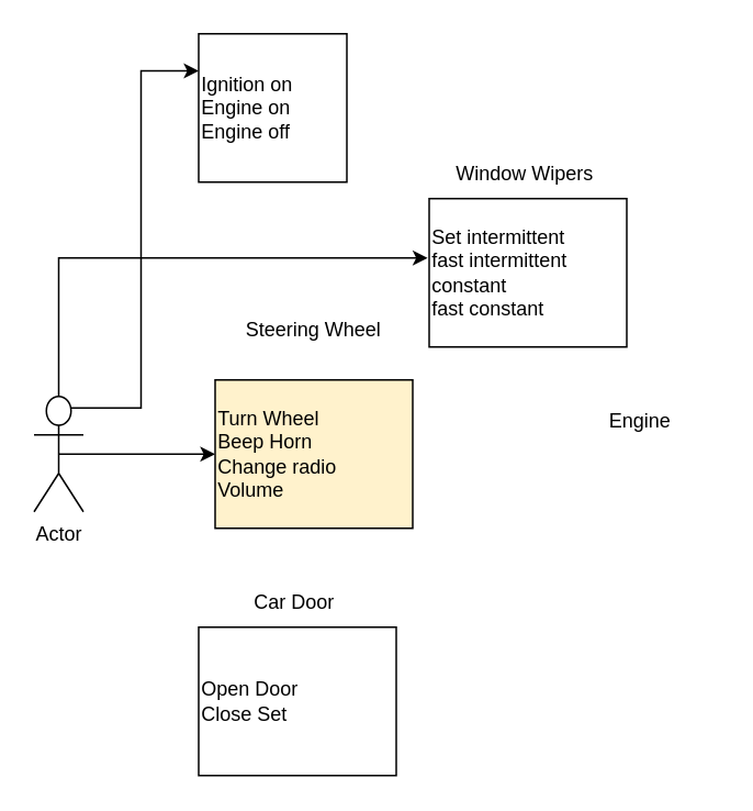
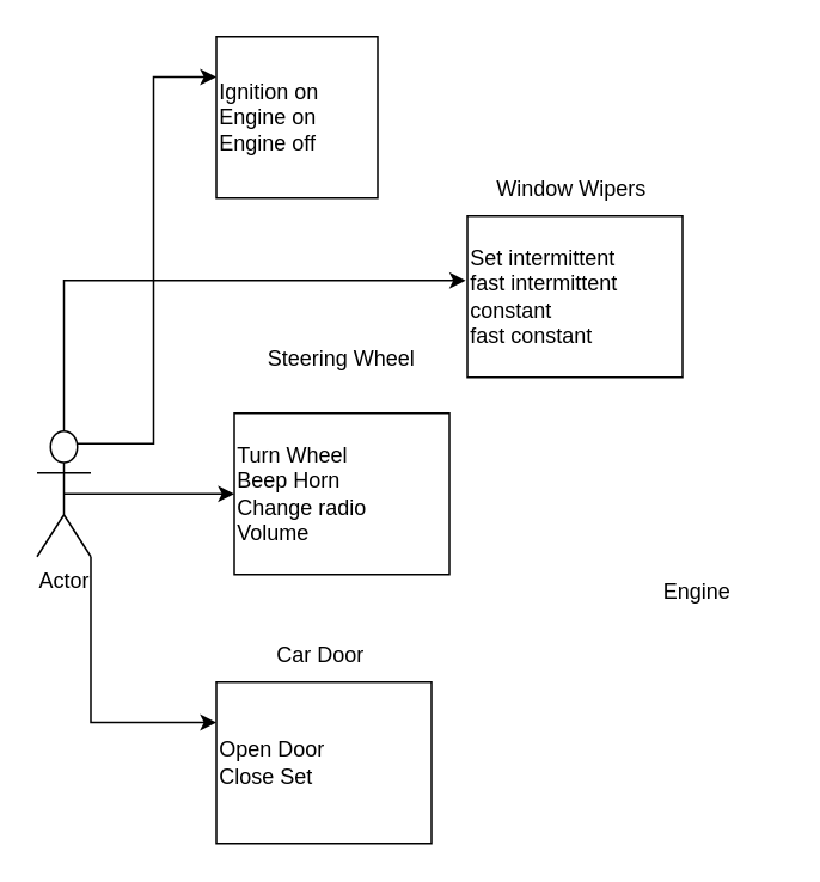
- <mxCell id="14" value="Engine&amp;nbsp;" style="text;html=1;strokeColor=none;fillColor=none;align=center;verticalAlign=middle;whiteSpace=wrap;rounded=0;" vertex="1" parent="1"><mxGeometry x="345" y="240" width="90" height="30" as="geometry" /></mxCell>
+ <mxCell id="14" value="Engine&amp;nbsp;" style="text;html=1;strokeColor=none;fillColor=none;align=center;verticalAlign=middle;whiteSpace=wrap;rounded=0;" vertex="1" parent="1"><mxGeometry x="345" y="315" width="90" height="30" as="geometry" /></mxCell>
- <mxCell id="7" value="Turn Wheel&amp;nbsp;&lt;br&gt;Beep Horn&amp;nbsp;&lt;br&gt;Change radio Volume&amp;nbsp;" style="rounded=0;whiteSpace=wrap;html=1;align=left;fillColor=#fff2cc;" vertex="1" parent="1"><mxGeometry x="130" y="230" width="120" height="90" as="geometry" /></mxCell>
+ <mxCell id="7" value="Turn Wheel&amp;nbsp;&lt;br&gt;Beep Horn&amp;nbsp;&lt;br&gt;Change radio Volume&amp;nbsp;" style="rounded=0;whiteSpace=wrap;html=1;align=left;" vertex="1" parent="1"><mxGeometry x="130" y="230" width="120" height="90" as="geometry" /></mxCell>
+ <mxCell id="3" style="edgeStyle=orthogonalEdgeStyle;rounded=0;orthogonalLoop=1;jettySize=auto;html=1;exitX=1;exitY=1;exitDx=0;exitDy=0;exitPerimeter=0;entryX=0;entryY=0.25;entryDx=0;entryDy=0;" edge="1" parent="1" source="6" target="9"><mxGeometry relative="1" as="geometry" /></mxCell>
